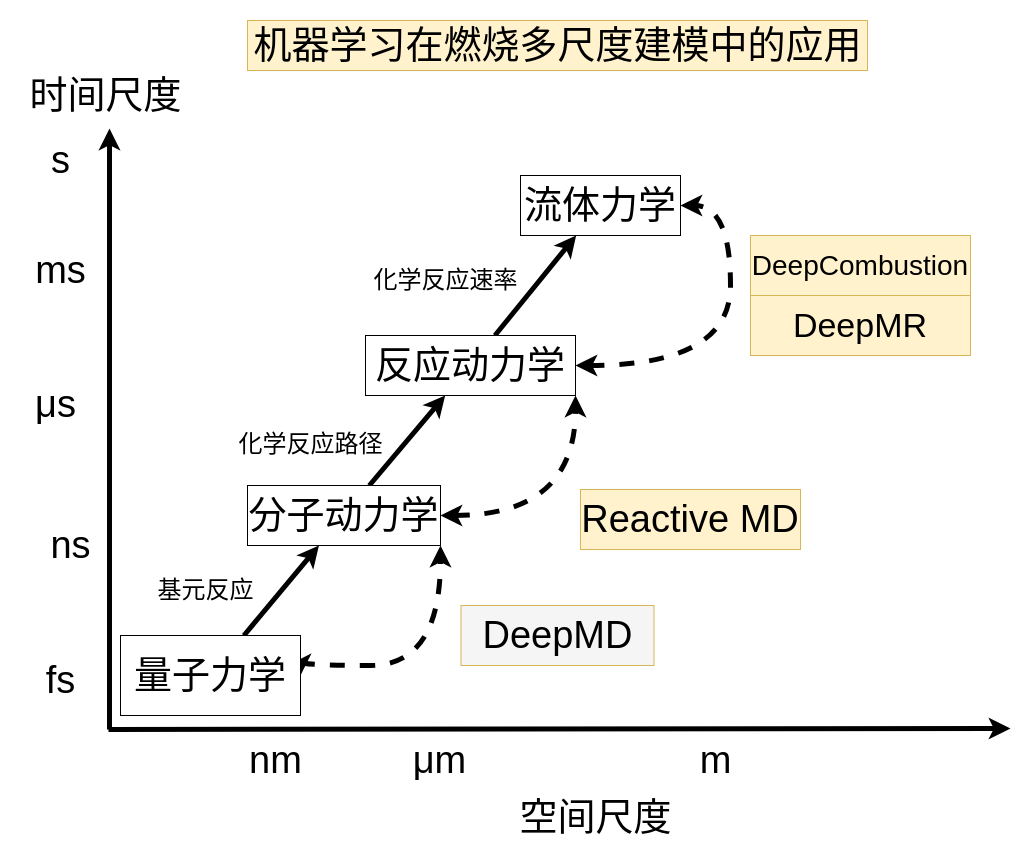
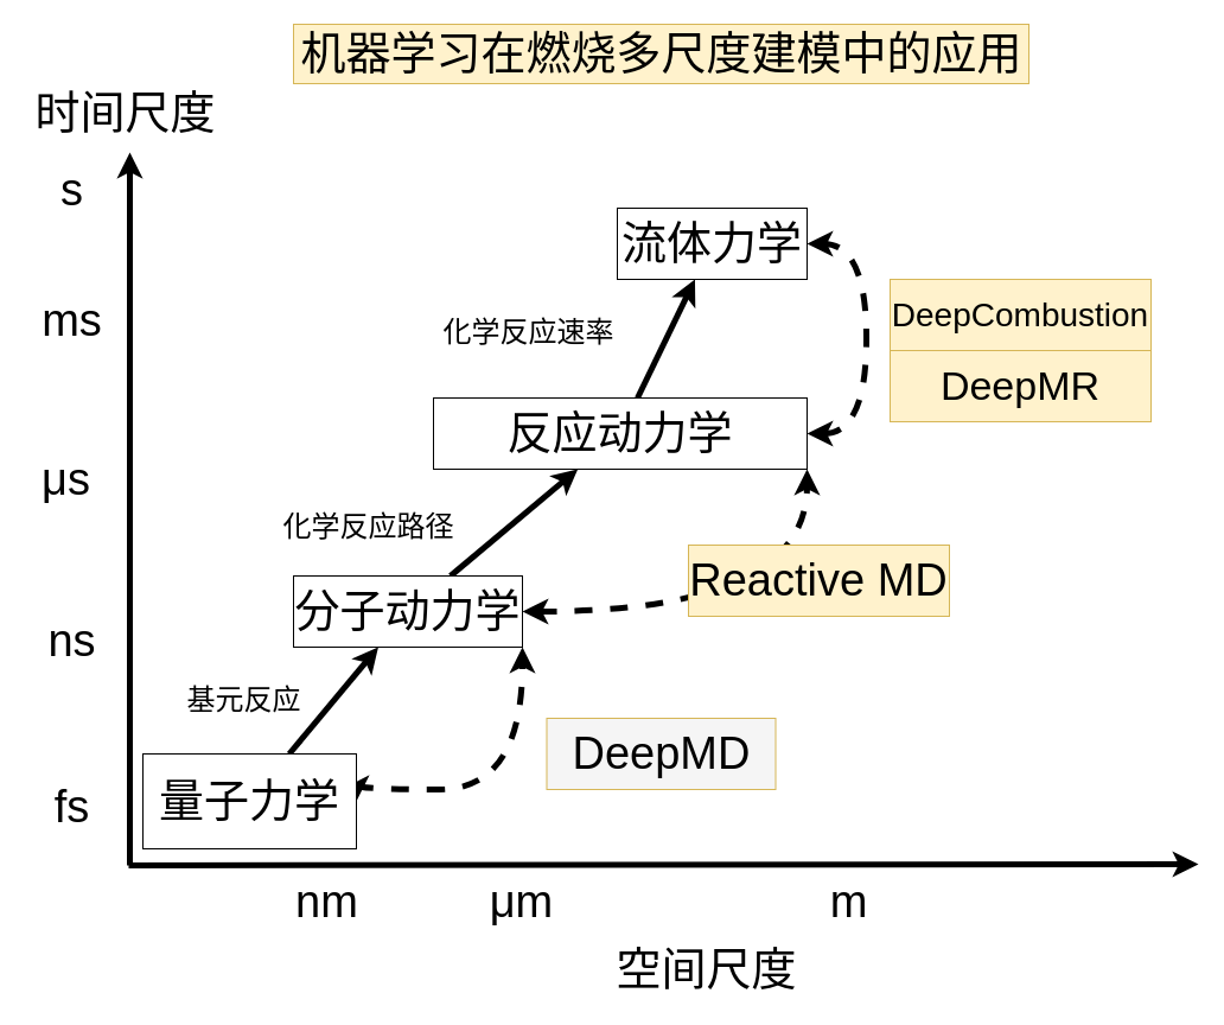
- <mxCell id="22" value="反应动力学" style="whiteSpace=wrap;html=1;fontSize=38;rounded=0;labelBackgroundColor=none;" vertex="1" parent="1"><mxGeometry x="365" y="335" width="210" height="60" as="geometry" /></mxCell>
+ <mxCell id="22" value="反应动力学" style="whiteSpace=wrap;html=1;fontSize=38;rounded=0;labelBackgroundColor=none;" vertex="1" parent="1"><mxGeometry x="365" y="335" width="315" height="60" as="geometry" /></mxCell>
- <mxCell id="28" value="Reactive MD" style="whiteSpace=wrap;html=1;fontSize=38;rounded=0;labelBackgroundColor=none;fillColor=#fff2cc;strokeColor=#d6b656;" vertex="1" parent="1"><mxGeometry x="580" y="489" width="220" height="60" as="geometry" /></mxCell>
+ <mxCell id="28" value="Reactive MD" style="whiteSpace=wrap;html=1;fontSize=38;rounded=0;labelBackgroundColor=none;fillColor=#fff2cc;strokeColor=#d6b656;" vertex="1" parent="1"><mxGeometry x="580" y="459" width="220" height="60" as="geometry" /></mxCell>
- <mxCell id="9" value="ns" style="text;html=1;align=center;verticalAlign=middle;resizable=0;points=[];autosize=1;strokeColor=none;fillColor=none;fontSize=38;" vertex="1" parent="1"><mxGeometry x="40" y="520" width="60" height="50" as="geometry" /></mxCell>
+ <mxCell id="9" value="ns" style="text;html=1;align=center;verticalAlign=middle;resizable=0;points=[];autosize=1;strokeColor=none;fillColor=none;fontSize=38;" vertex="1" parent="1"><mxGeometry x="30" y="515" width="60" height="50" as="geometry" /></mxCell>
